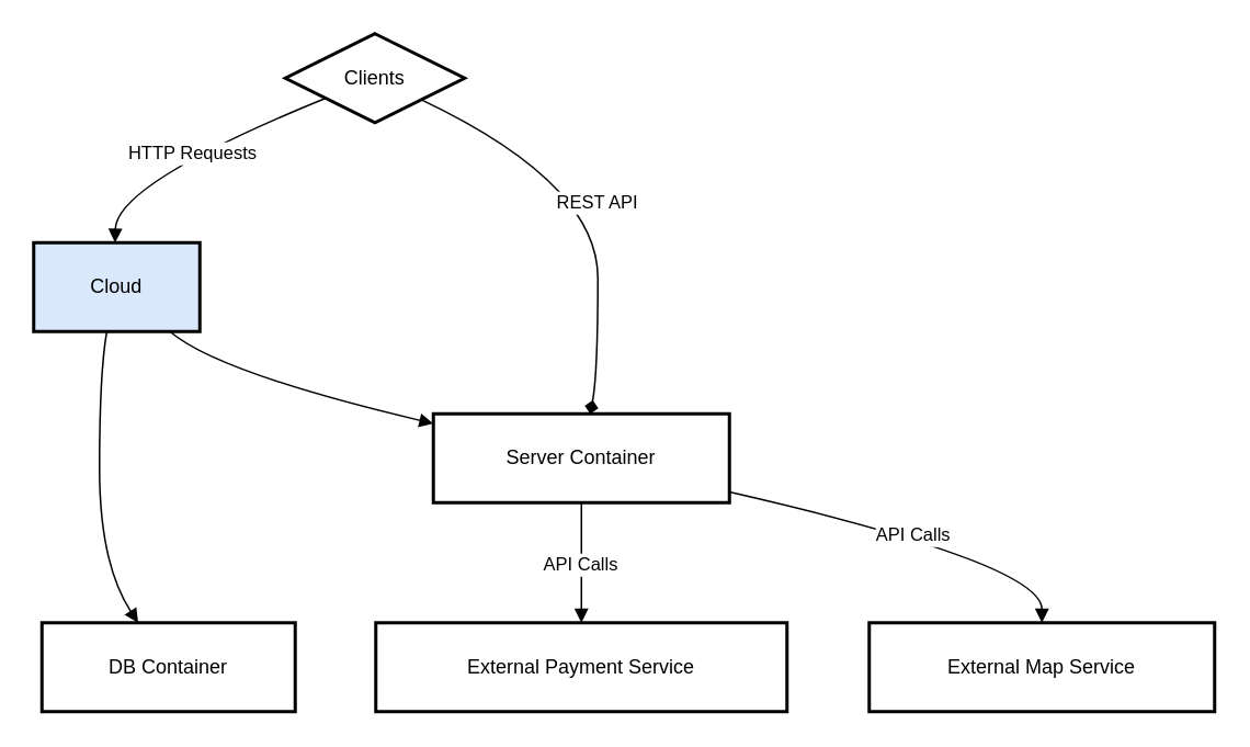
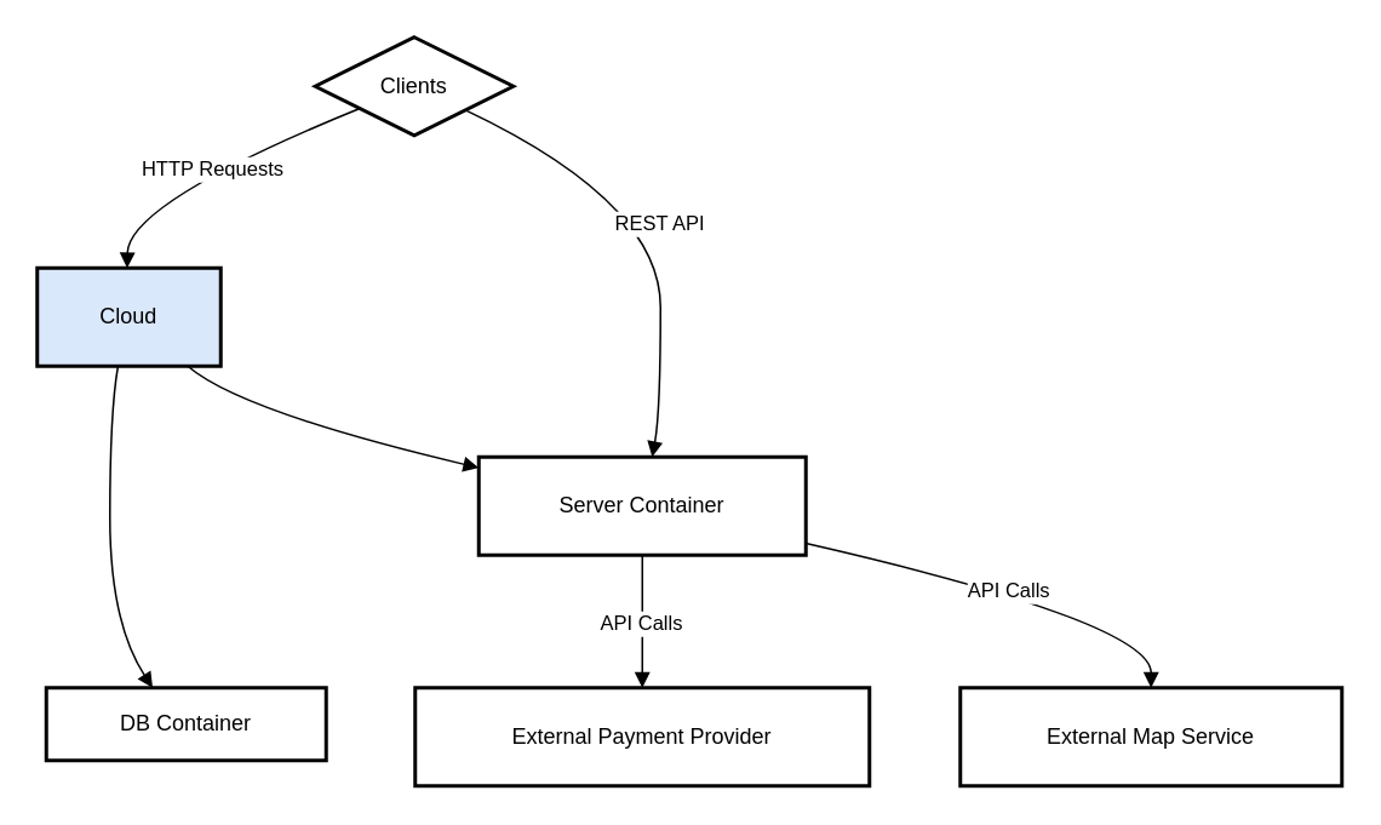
- <mxCell id="13" value="REST API" style="curved=1;startArrow=none;endArrow=diamond;exitX=1;exitY=0.97;entryX=0.53;entryY=0;" edge="1" parent="1" source="2" target="4"><mxGeometry relative="1" as="geometry"><Array as="points"><mxPoint x="363" y="111" /><mxPoint x="363" y="226" /></Array></mxGeometry></mxCell>
+ <mxCell id="13" value="REST API" style="curved=1;startArrow=none;endArrow=block;exitX=1;exitY=0.97;entryX=0.53;entryY=0;" edge="1" parent="1" source="2" target="4"><mxGeometry relative="1" as="geometry"><Array as="points"><mxPoint x="363" y="111" /><mxPoint x="363" y="226" /></Array></mxGeometry></mxCell>
- <mxCell id="5" value="DB Container" style="whiteSpace=wrap;strokeWidth=2;" vertex="1" parent="1"><mxGeometry x="25" y="378" width="154" height="54" as="geometry" /></mxCell>
+ <mxCell id="5" value="DB Container" style="whiteSpace=wrap;strokeWidth=2;" vertex="1" parent="1"><mxGeometry x="25" y="378" width="154" height="40" as="geometry" /></mxCell>
- <mxCell id="6" value="External Payment Service" style="whiteSpace=wrap;strokeWidth=2;" vertex="1" parent="1"><mxGeometry x="228" y="378" width="250" height="54" as="geometry" /></mxCell>
+ <mxCell id="6" value="External Payment Provider" style="whiteSpace=wrap;strokeWidth=2;" vertex="1" parent="1"><mxGeometry x="228" y="378" width="250" height="54" as="geometry" /></mxCell>
